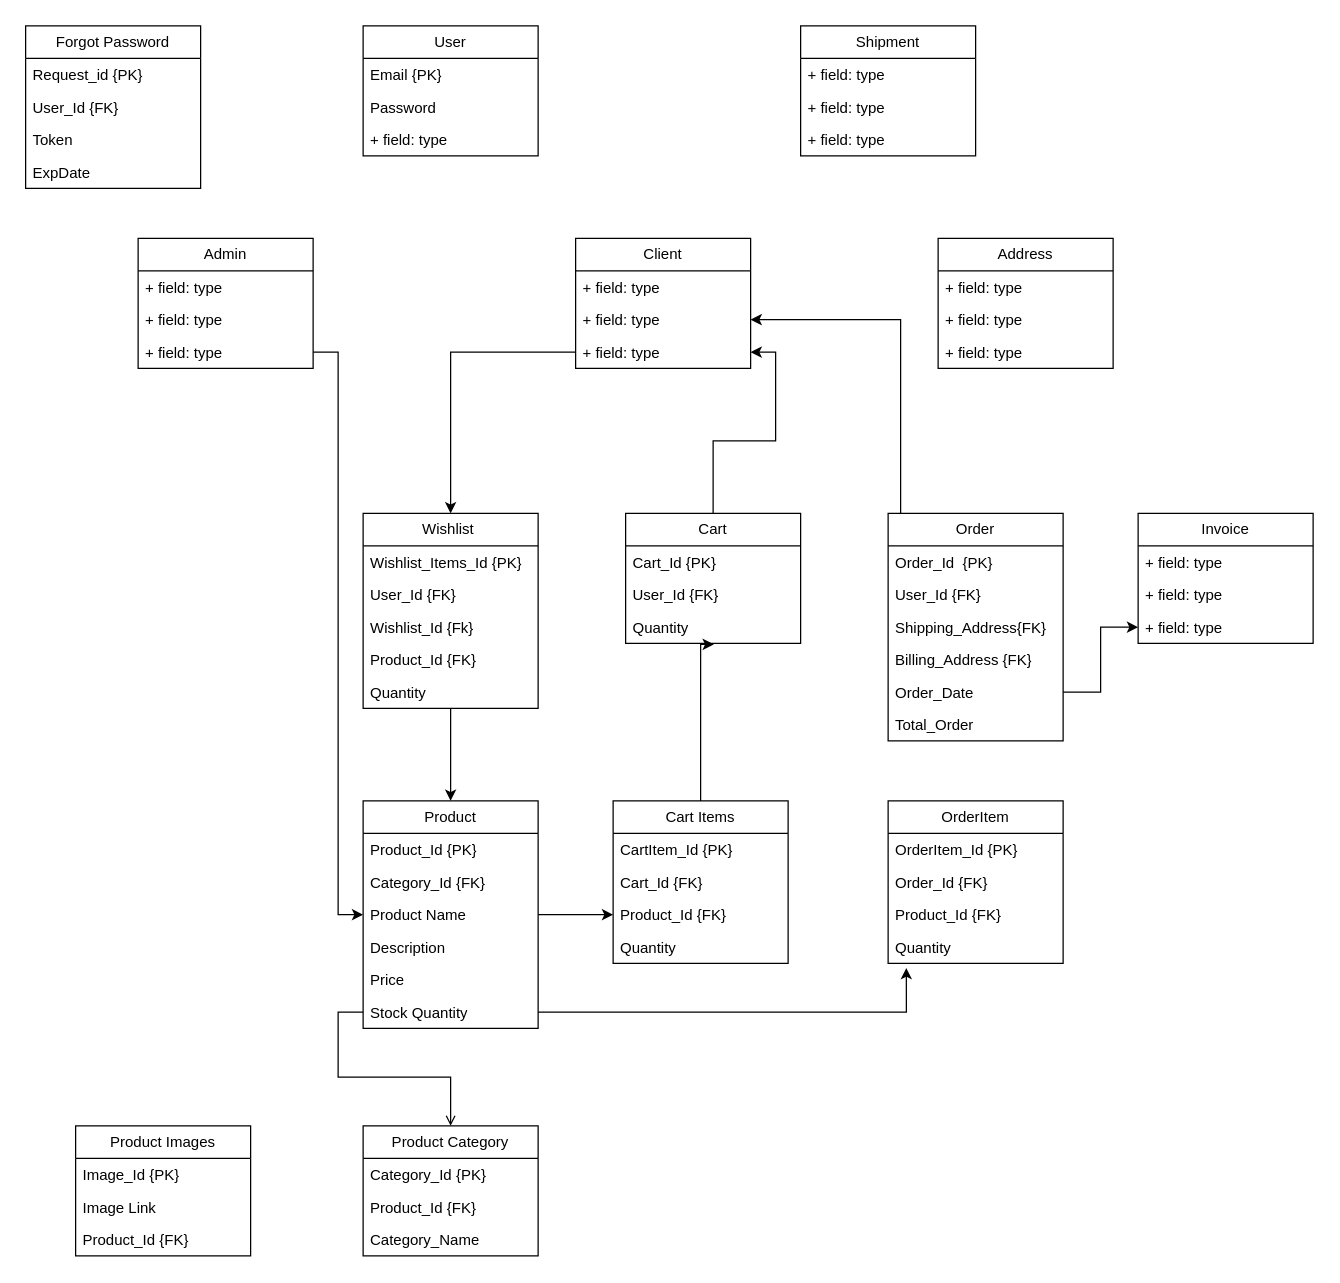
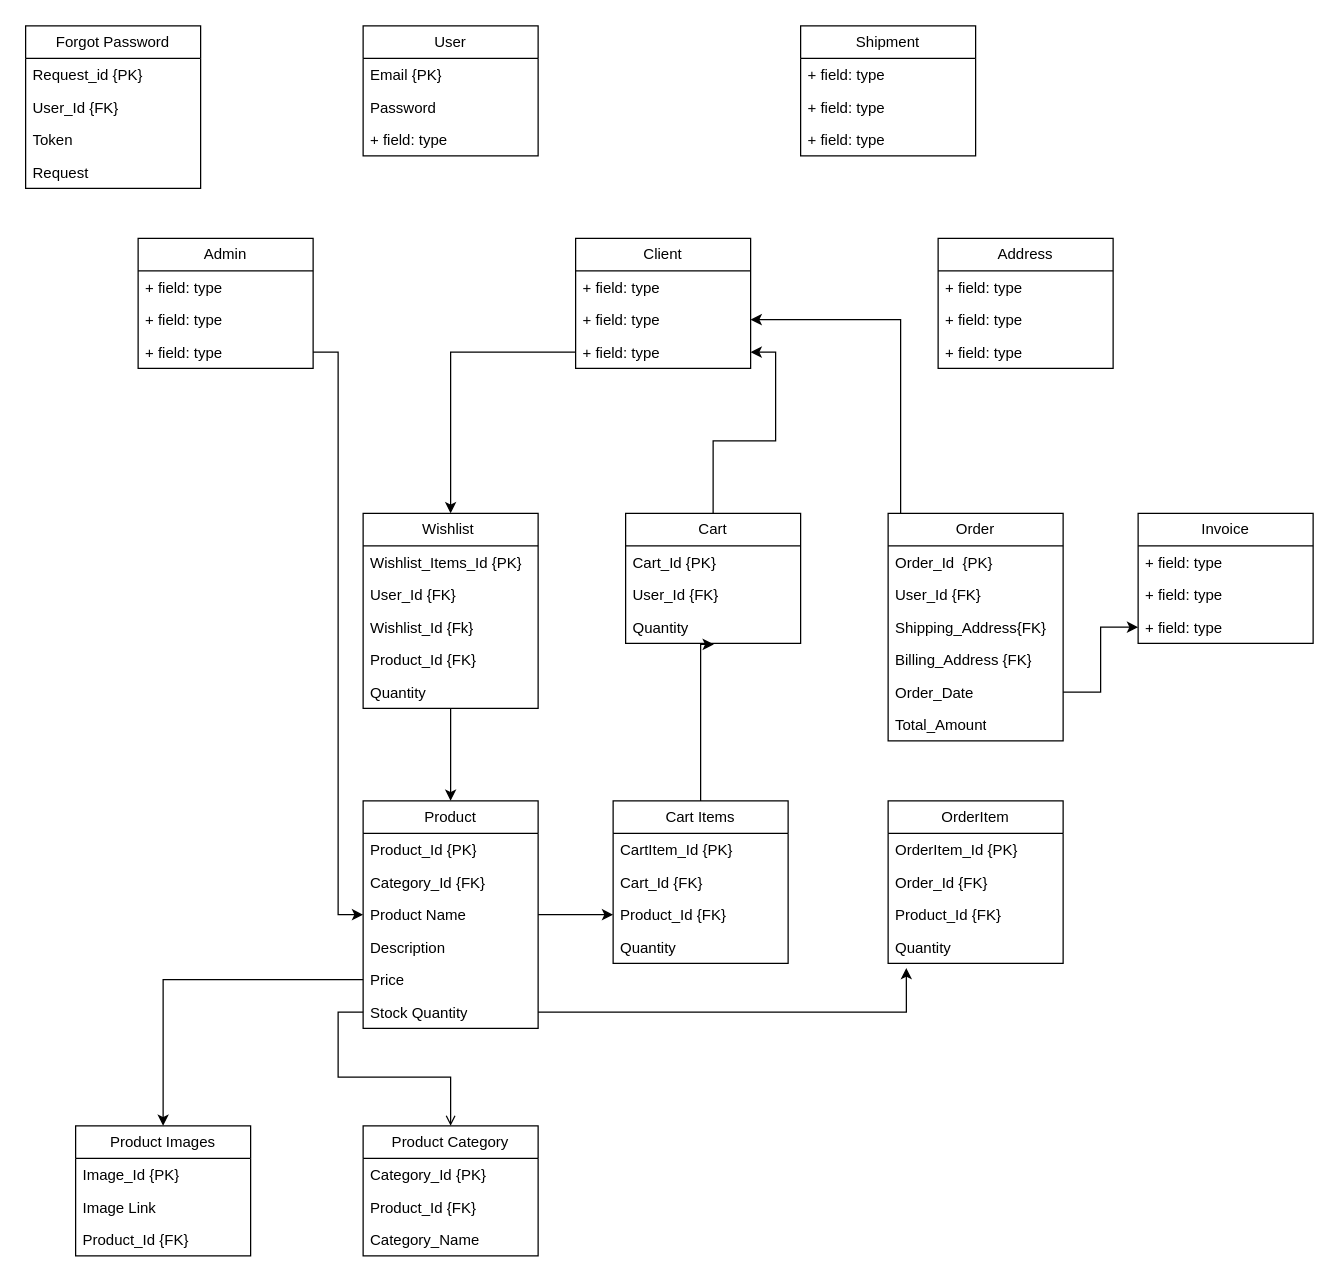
- <mxCell id="50" value="ExpDate" style="text;strokeColor=none;fillColor=none;align=left;verticalAlign=top;spacingLeft=4;spacingRight=4;overflow=hidden;rotatable=0;points=[[0,0.5],[1,0.5]];portConstraint=eastwest;whiteSpace=wrap;html=1;" parent="46" vertex="1"><mxGeometry y="104" width="140" height="26" as="geometry" /></mxCell>
+ <mxCell id="50" value="Request" style="text;strokeColor=none;fillColor=none;align=left;verticalAlign=top;spacingLeft=4;spacingRight=4;overflow=hidden;rotatable=0;points=[[0,0.5],[1,0.5]];portConstraint=eastwest;whiteSpace=wrap;html=1;" parent="46" vertex="1"><mxGeometry y="104" width="140" height="26" as="geometry" /></mxCell>
- <mxCell id="16" value="Total_Order" style="text;strokeColor=none;fillColor=none;align=left;verticalAlign=top;spacingLeft=4;spacingRight=4;overflow=hidden;rotatable=0;points=[[0,0.5],[1,0.5]];portConstraint=eastwest;whiteSpace=wrap;html=1;" parent="10" vertex="1"><mxGeometry y="156" width="140" height="26" as="geometry" /></mxCell>
+ <mxCell id="16" value="Total_Amount" style="text;strokeColor=none;fillColor=none;align=left;verticalAlign=top;spacingLeft=4;spacingRight=4;overflow=hidden;rotatable=0;points=[[0,0.5],[1,0.5]];portConstraint=eastwest;whiteSpace=wrap;html=1;" parent="10" vertex="1"><mxGeometry y="156" width="140" height="26" as="geometry" /></mxCell>
+ <mxCell id="83" style="edgeStyle=orthogonalEdgeStyle;rounded=0;orthogonalLoop=1;jettySize=auto;html=1;entryX=0.5;entryY=0;entryDx=0;entryDy=0;" edge="1" parent="1" source="7" target="51"><mxGeometry relative="1" as="geometry" /></mxCell>
